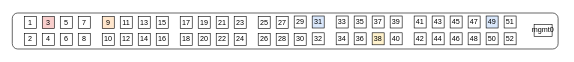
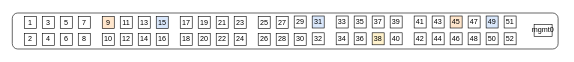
- <mxCell id="48" value="45" style="rounded=0;whiteSpace=wrap;html=1;autosize=1;rotation=0;" vertex="1" parent="2"><mxGeometry x="730" y="6" width="20" height="20" as="geometry" /></mxCell>
+ <mxCell id="48" value="45" style="rounded=0;whiteSpace=wrap;html=1;autosize=1;rotation=0;fillColor=#ffe6cc;" vertex="1" parent="2"><mxGeometry x="730" y="6" width="20" height="20" as="geometry" /></mxCell>
- <mxCell id="6" value="3" style="rounded=0;whiteSpace=wrap;html=1;autosize=1;rotation=0;fillColor=#f8cecc;" vertex="1" parent="2"><mxGeometry x="50" y="7" width="20" height="20" as="geometry" /></mxCell>
+ <mxCell id="6" value="3" style="rounded=0;whiteSpace=wrap;html=1;autosize=1;rotation=0;" vertex="1" parent="2"><mxGeometry x="50" y="7" width="20" height="20" as="geometry" /></mxCell>
- <mxCell id="18" value="15" style="rounded=0;whiteSpace=wrap;html=1;autosize=1;rotation=0;" vertex="1" parent="2"><mxGeometry x="240" y="7" width="20" height="20" as="geometry" /></mxCell>
+ <mxCell id="18" value="15" style="rounded=0;whiteSpace=wrap;html=1;autosize=1;rotation=0;fillColor=#dae8fc;" vertex="1" parent="2"><mxGeometry x="240" y="7" width="20" height="20" as="geometry" /></mxCell>
